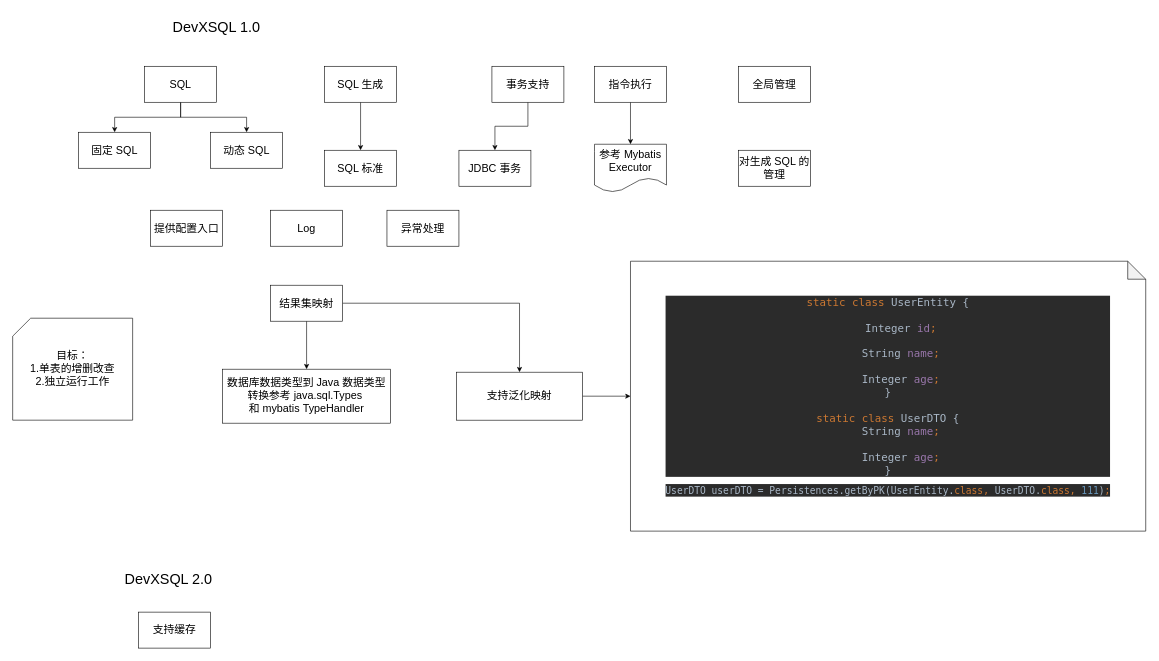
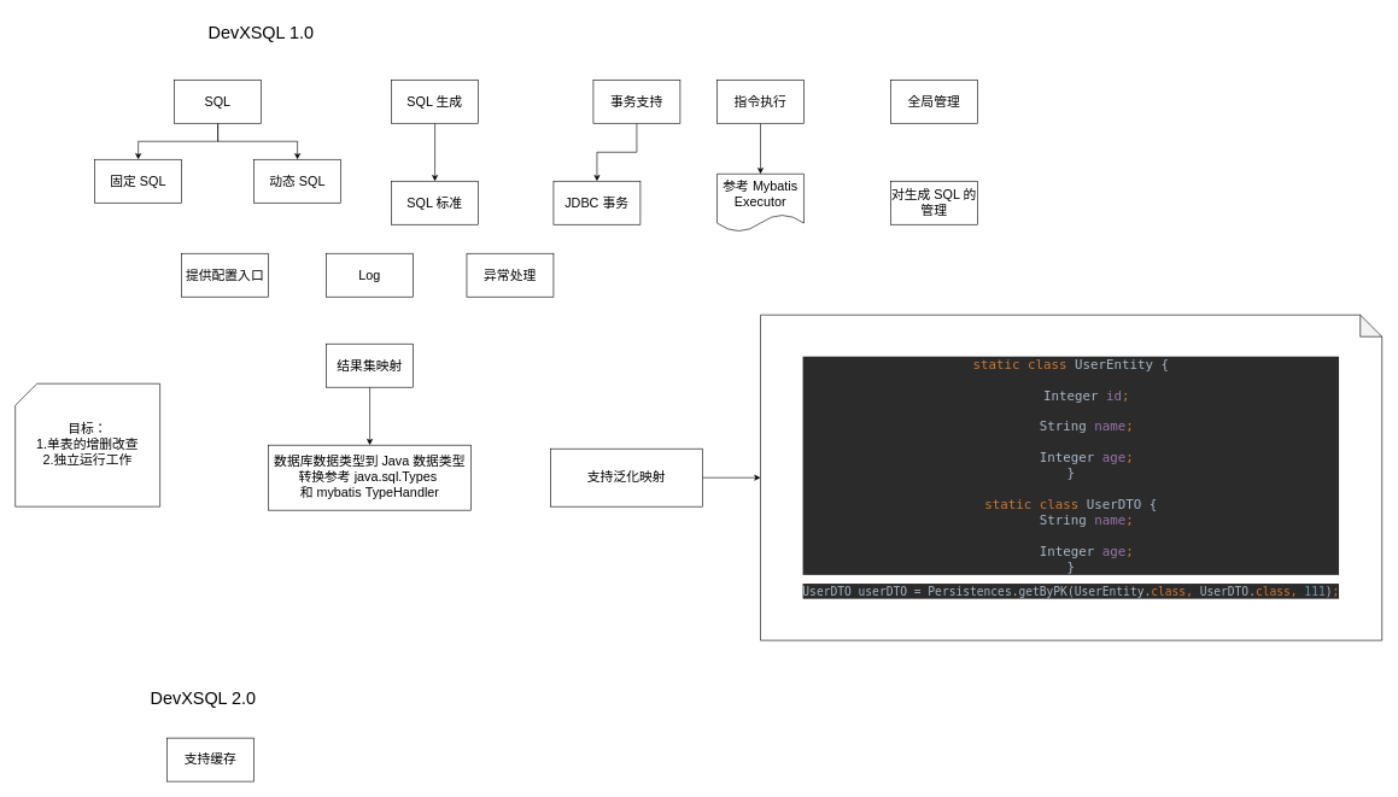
- <mxCell id="10" style="edgeStyle=orthogonalEdgeStyle;rounded=0;orthogonalLoop=1;jettySize=auto;html=1;" edge="1" parent="1" source="11" target="18"><mxGeometry relative="1" as="geometry" /></mxCell>
